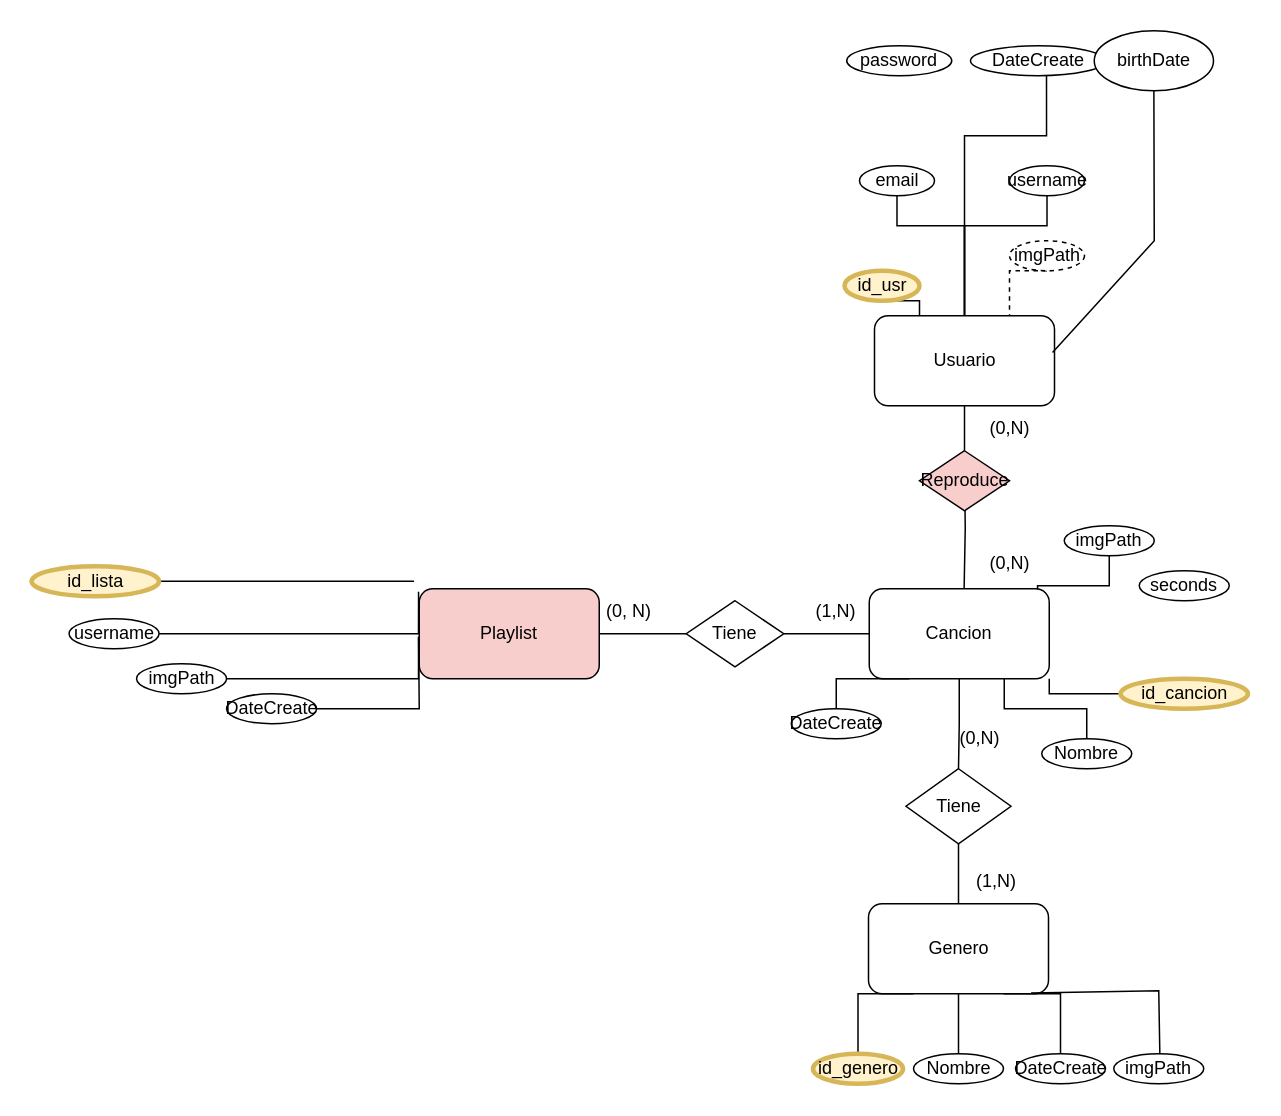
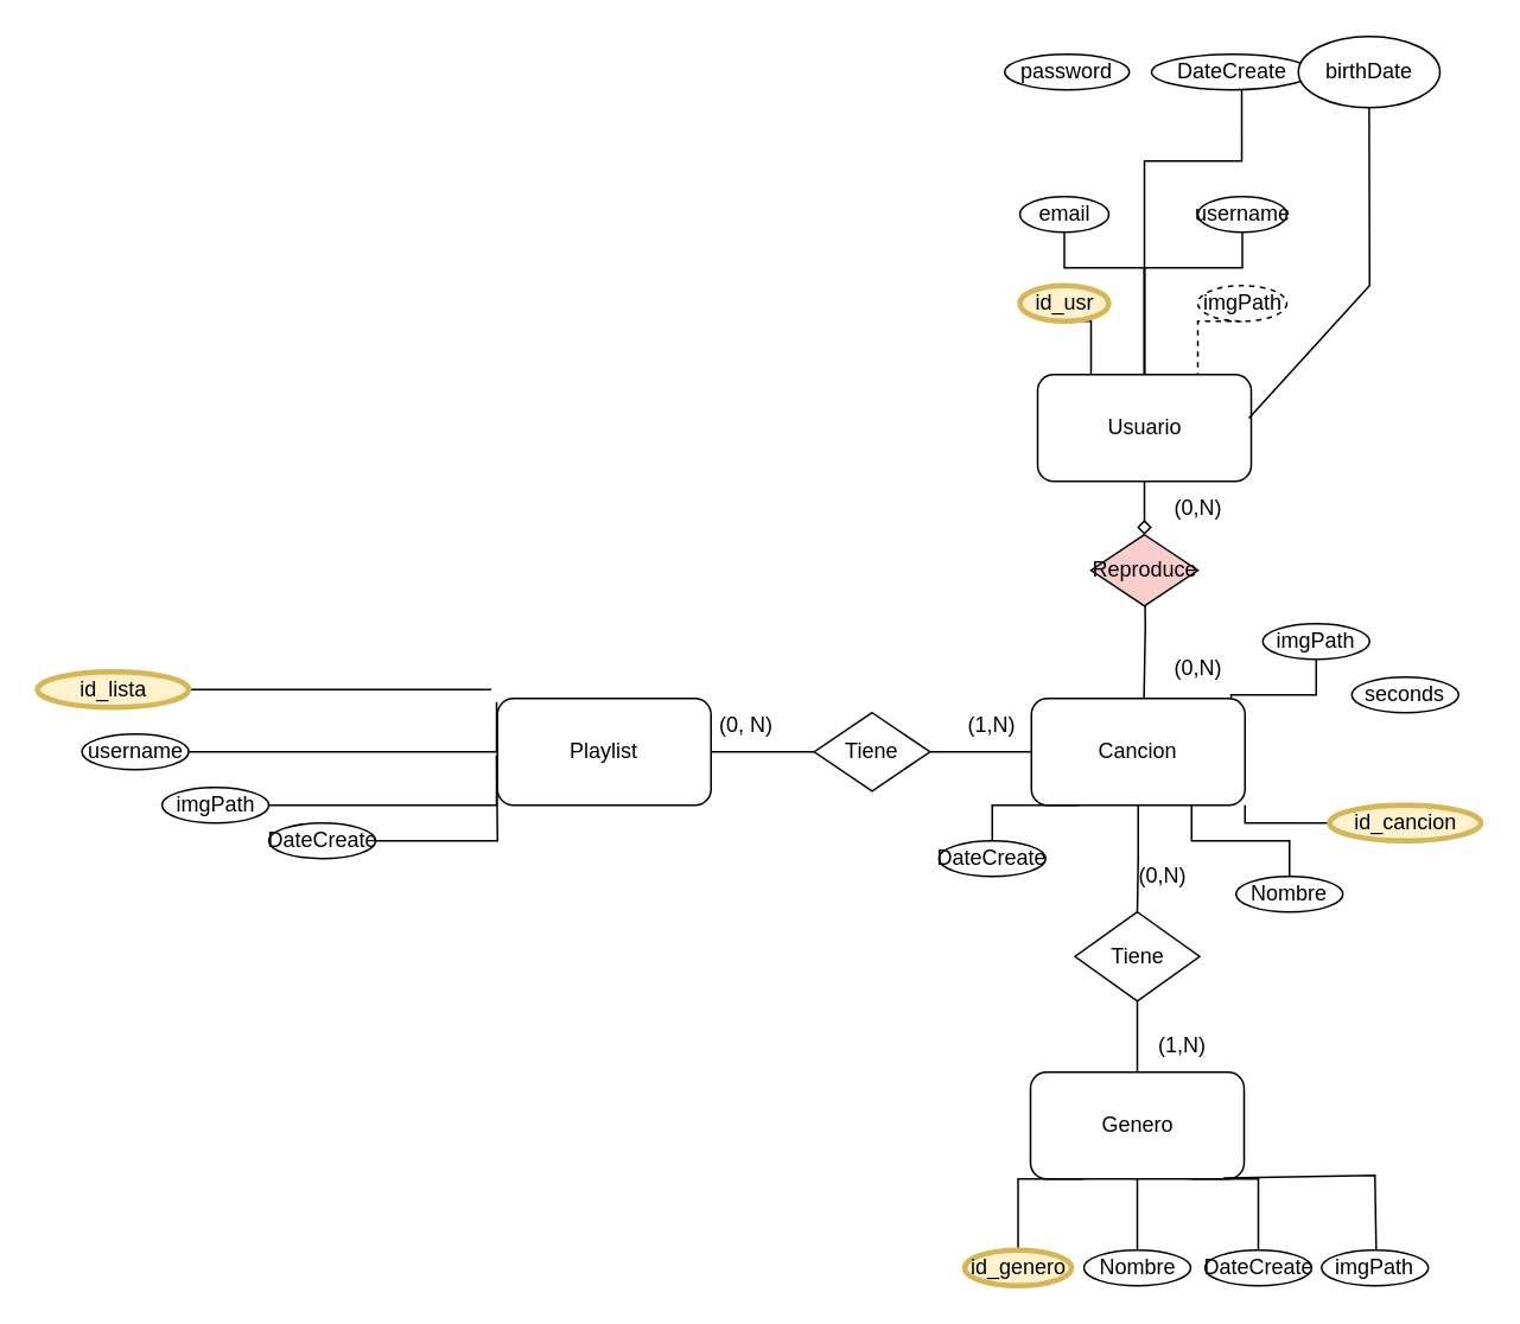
- <mxCell id="5" value="id_usr" style="ellipse;whiteSpace=wrap;html=1;fillColor=#fff2cc;strokeColor=#d6b656;strokeWidth=3;" parent="1" vertex="1"><mxGeometry x="562.5" y="180" width="50" height="20" as="geometry" /></mxCell>
+ <mxCell id="5" value="id_usr" style="ellipse;whiteSpace=wrap;html=1;fillColor=#fff2cc;strokeColor=#d6b656;strokeWidth=3;" parent="1" vertex="1"><mxGeometry x="572.5" y="160" width="50" height="20" as="geometry" /></mxCell>
- <mxCell id="2" style="edgeStyle=orthogonalEdgeStyle;rounded=0;orthogonalLoop=1;jettySize=auto;html=1;exitX=0.5;exitY=1;exitDx=0;exitDy=0;entryX=0.5;entryY=0;entryDx=0;entryDy=0;endArrow=none;endFill=0;" parent="1" source="3" target="45" edge="1"><mxGeometry relative="1" as="geometry"><mxPoint x="642.5" y="320" as="targetPoint" /></mxGeometry></mxCell>
+ <mxCell id="2" style="edgeStyle=orthogonalEdgeStyle;rounded=0;orthogonalLoop=1;jettySize=auto;html=1;exitX=0.5;exitY=1;exitDx=0;exitDy=0;entryX=0.5;entryY=0;entryDx=0;entryDy=0;endArrow=diamond;endFill=0;" parent="1" source="3" target="45" edge="1"><mxGeometry relative="1" as="geometry"><mxPoint x="642.5" y="320" as="targetPoint" /></mxGeometry></mxCell>
- <mxCell id="16" value="Playlist" style="rounded=1;whiteSpace=wrap;html=1;fillColor=#f8cecc;" parent="1" vertex="1"><mxGeometry x="279" y="392" width="120" height="60" as="geometry" /></mxCell>
+ <mxCell id="16" value="Playlist" style="rounded=1;whiteSpace=wrap;html=1;" parent="1" vertex="1"><mxGeometry x="279" y="392" width="120" height="60" as="geometry" /></mxCell>
